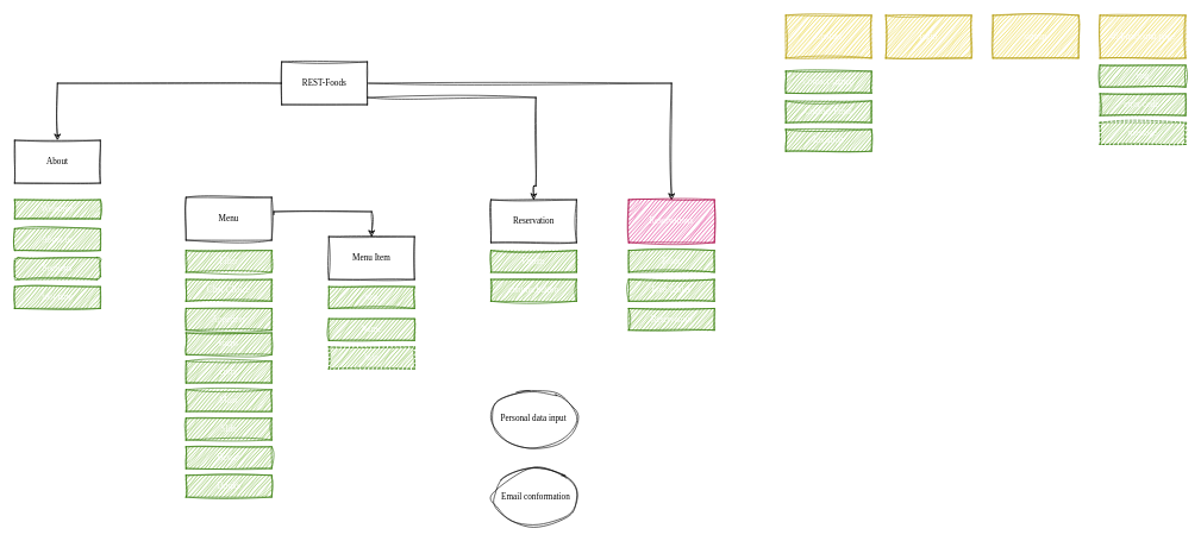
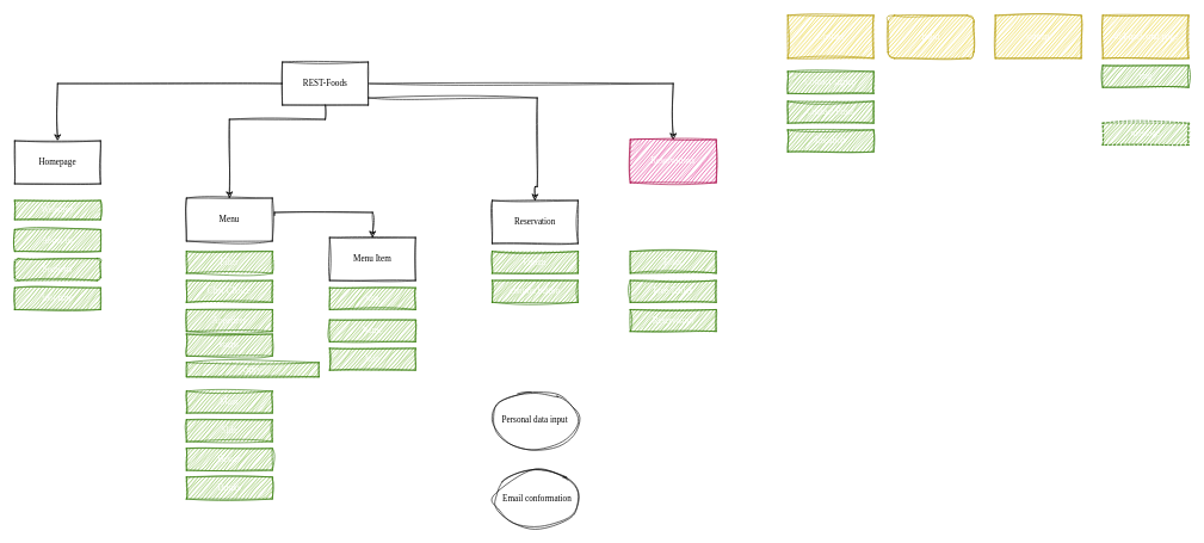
- <mxCell id="6" value="login" style="rounded=0;whiteSpace=wrap;html=1;sketch=1;hachureGap=4;jiggle=2;curveFitting=1;fontFamily=Architects Daughter;fontSource=https%3A%2F%2Ffonts.googleapis.com%2Fcss%3Ffamily%3DArchitects%2BDaughter;fillColor=#e3c800;fontColor=#FFFFFF;strokeColor=#B09500;" parent="1" vertex="1"><mxGeometry x="1240" y="20.76" width="120" height="60" as="geometry" /></mxCell>
+ <mxCell id="6" value="login" style="whiteSpace=wrap;html=1;sketch=1;hachureGap=4;jiggle=2;curveFitting=1;fontFamily=Architects Daughter;fontSource=https%3A%2F%2Ffonts.googleapis.com%2Fcss%3Ffamily%3DArchitects%2BDaughter;fillColor=#e3c800;fontColor=#FFFFFF;strokeColor=#B09500;rounded=1;" parent="1" vertex="1"><mxGeometry x="1240" y="20.76" width="120" height="60" as="geometry" /></mxCell>
- <mxCell id="42" value="error code&amp;nbsp;" style="rounded=0;whiteSpace=wrap;html=1;sketch=1;hachureGap=4;jiggle=2;curveFitting=1;fontFamily=Architects Daughter;fontSource=https%3A%2F%2Ffonts.googleapis.com%2Fcss%3Ffamily%3DArchitects%2BDaughter;fillColor=#60a917;fontColor=#ffffff;strokeColor=#2D7600;" vertex="1" parent="1"><mxGeometry x="1540" y="130.76" width="120" height="30.476" as="geometry" /></mxCell>
+ <mxCell id="14" style="edgeStyle=orthogonalEdgeStyle;rounded=0;sketch=1;hachureGap=4;jiggle=2;curveFitting=1;orthogonalLoop=1;jettySize=auto;html=1;entryX=0.5;entryY=0;entryDx=0;entryDy=0;fontFamily=Architects Daughter;fontSource=https%3A%2F%2Ffonts.googleapis.com%2Fcss%3Ffamily%3DArchitects%2BDaughter;exitX=0.5;exitY=1;exitDx=0;exitDy=0;" parent="1" source="4" target="9" edge="1"><mxGeometry relative="1" as="geometry"><mxPoint x="560" y="146" as="sourcePoint" /><mxPoint x="260" y="228" as="targetPoint" /><Array as="points"><mxPoint x="454" y="166" /><mxPoint x="320" y="166" /></Array></mxGeometry></mxCell>
- <mxCell id="8" value="About" style="rounded=0;whiteSpace=wrap;html=1;sketch=1;hachureGap=4;jiggle=2;curveFitting=1;fontFamily=Architects Daughter;fontSource=https%3A%2F%2Ffonts.googleapis.com%2Fcss%3Ffamily%3DArchitects%2BDaughter;" parent="1" vertex="1"><mxGeometry x="20" y="196" width="120" height="60" as="geometry" /></mxCell>
+ <mxCell id="8" value="Homepage" style="rounded=0;whiteSpace=wrap;html=1;sketch=1;hachureGap=4;jiggle=2;curveFitting=1;fontFamily=Architects Daughter;fontSource=https%3A%2F%2Ffonts.googleapis.com%2Fcss%3Ffamily%3DArchitects%2BDaughter;" parent="1" vertex="1"><mxGeometry x="20" y="196" width="120" height="60" as="geometry" /></mxCell>
- <mxCell id="44" value="Reservations" style="rounded=0;whiteSpace=wrap;html=1;sketch=1;hachureGap=4;jiggle=2;curveFitting=1;fontFamily=Architects Daughter;fontSource=https%3A%2F%2Ffonts.googleapis.com%2Fcss%3Ffamily%3DArchitects%2BDaughter;fillColor=#d80073;fontColor=#ffffff;strokeColor=#A50040;" vertex="1" parent="1"><mxGeometry x="880" y="279.33" width="120" height="60" as="geometry" /></mxCell>
+ <mxCell id="44" value="Reservations" style="rounded=0;whiteSpace=wrap;html=1;sketch=1;hachureGap=4;jiggle=2;curveFitting=1;fontFamily=Architects Daughter;fontSource=https%3A%2F%2Ffonts.googleapis.com%2Fcss%3Ffamily%3DArchitects%2BDaughter;fillColor=#d80073;fontColor=#ffffff;strokeColor=#A50040;" vertex="1" parent="1"><mxGeometry x="880" y="194.33" width="120" height="60" as="geometry" /></mxCell>
- <mxCell id="25" value="Info" style="rounded=0;whiteSpace=wrap;html=1;sketch=1;hachureGap=4;jiggle=2;curveFitting=1;fontFamily=Architects Daughter;fontSource=https%3A%2F%2Ffonts.googleapis.com%2Fcss%3Ffamily%3DArchitects%2BDaughter;fillColor=#60a917;fontColor=#ffffff;strokeColor=#2D7600;dashed=1;" parent="1" vertex="1"><mxGeometry x="460" y="485.85" width="120" height="30.476" as="geometry" /></mxCell>
+ <mxCell id="25" value="Info" style="rounded=0;whiteSpace=wrap;html=1;sketch=1;hachureGap=4;jiggle=2;curveFitting=1;fontFamily=Architects Daughter;fontSource=https%3A%2F%2Ffonts.googleapis.com%2Fcss%3Ffamily%3DArchitects%2BDaughter;fillColor=#60a917;fontColor=#ffffff;strokeColor=#2D7600;" parent="1" vertex="1"><mxGeometry x="460" y="485.85" width="120" height="30.476" as="geometry" /></mxCell>
- <mxCell id="34" value="curry" style="rounded=0;whiteSpace=wrap;html=1;sketch=1;hachureGap=4;jiggle=2;curveFitting=1;fontFamily=Architects Daughter;fontSource=https%3A%2F%2Ffonts.googleapis.com%2Fcss%3Ffamily%3DArchitects%2BDaughter;fillColor=#60a917;fontColor=#ffffff;strokeColor=#2D7600;" parent="1" vertex="1"><mxGeometry x="260" y="505.694" width="120" height="30.476" as="geometry" /></mxCell>
+ <mxCell id="34" value="curry" style="rounded=0;whiteSpace=wrap;html=1;sketch=1;hachureGap=4;jiggle=2;curveFitting=1;fontFamily=Architects Daughter;fontSource=https%3A%2F%2Ffonts.googleapis.com%2Fcss%3Ffamily%3DArchitects%2BDaughter;fillColor=#60a917;fontColor=#ffffff;strokeColor=#2D7600;" parent="1" vertex="1"><mxGeometry x="260" y="505.694" width="185" height="20" as="geometry" /></mxCell>
